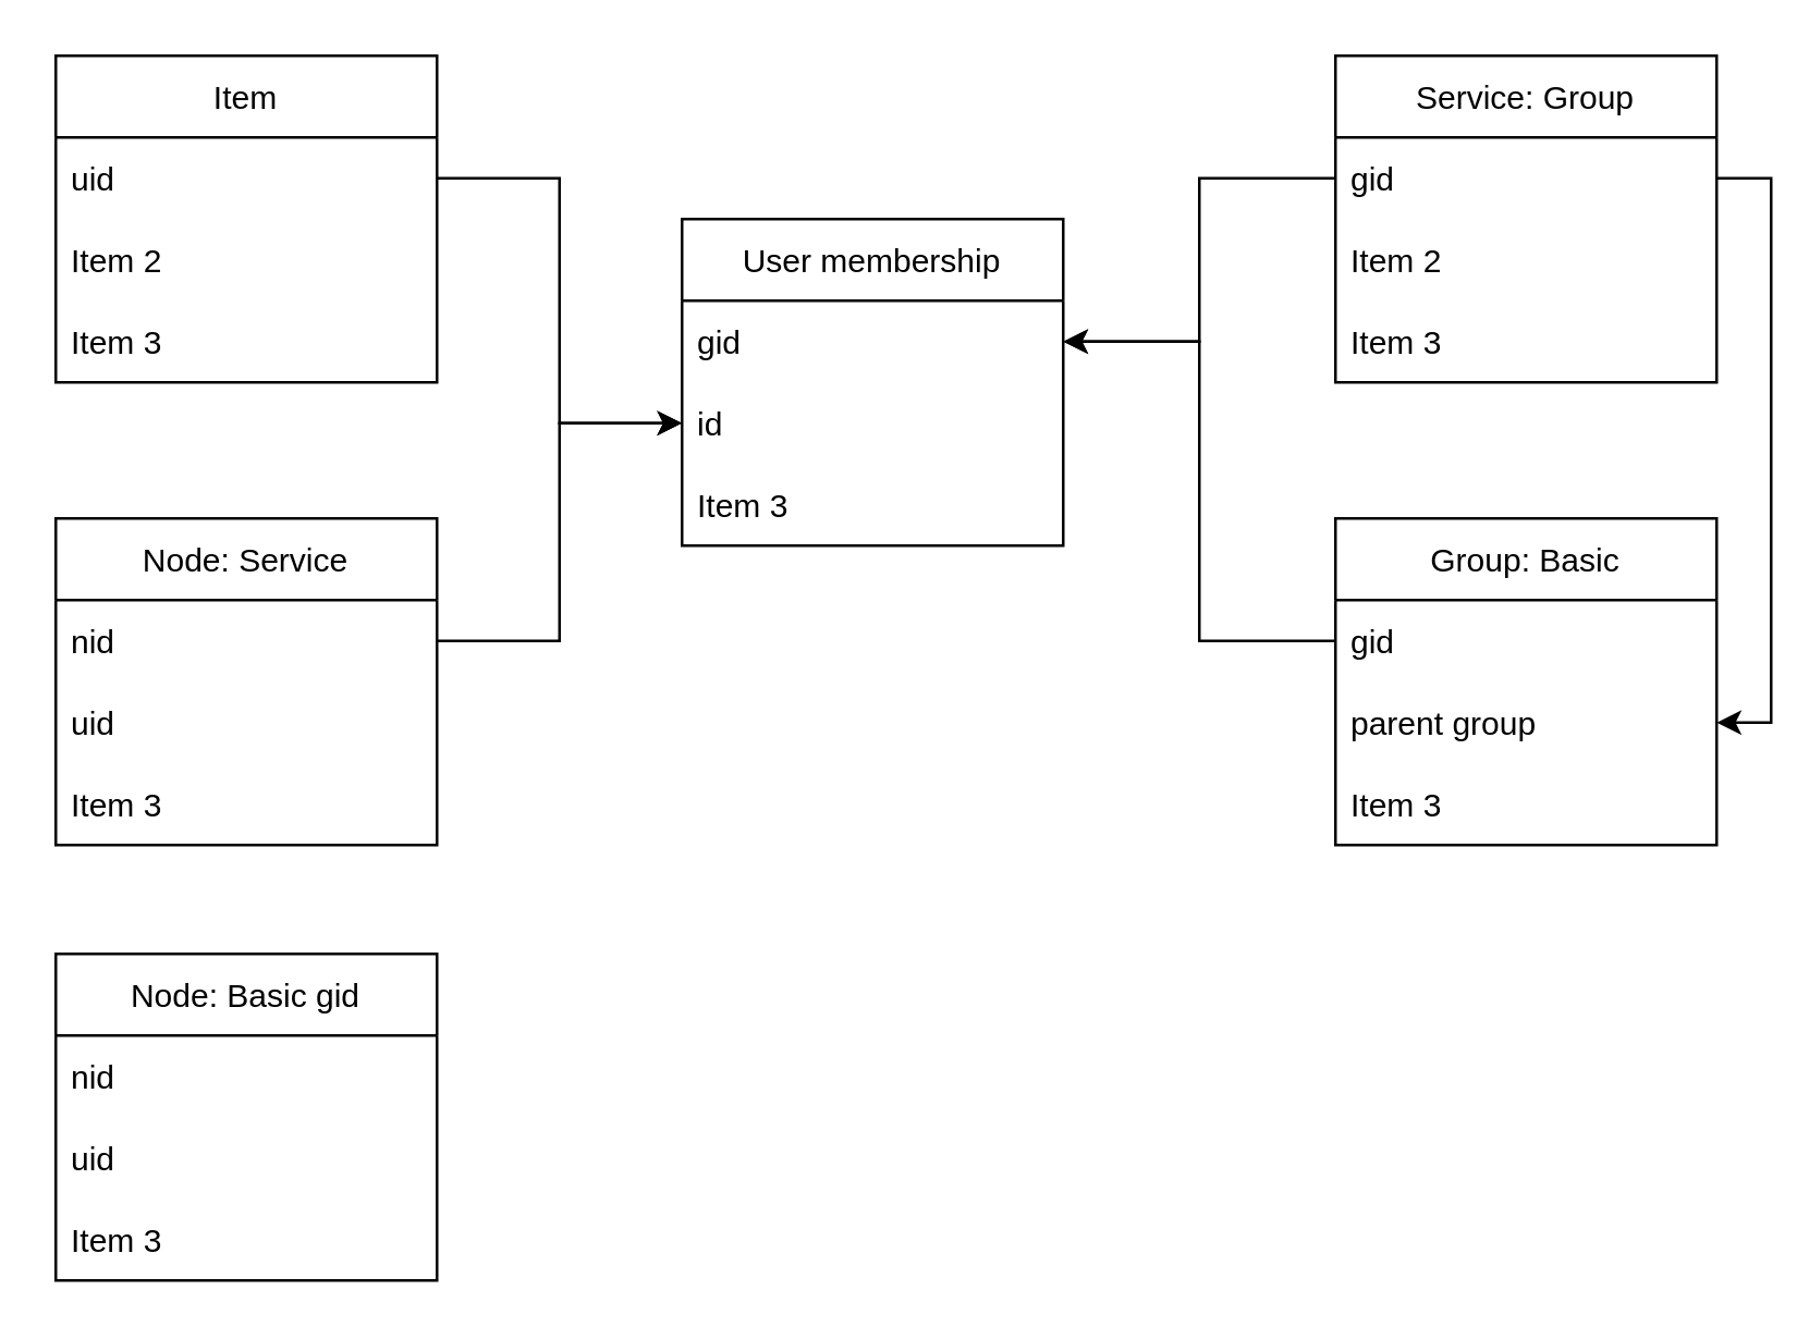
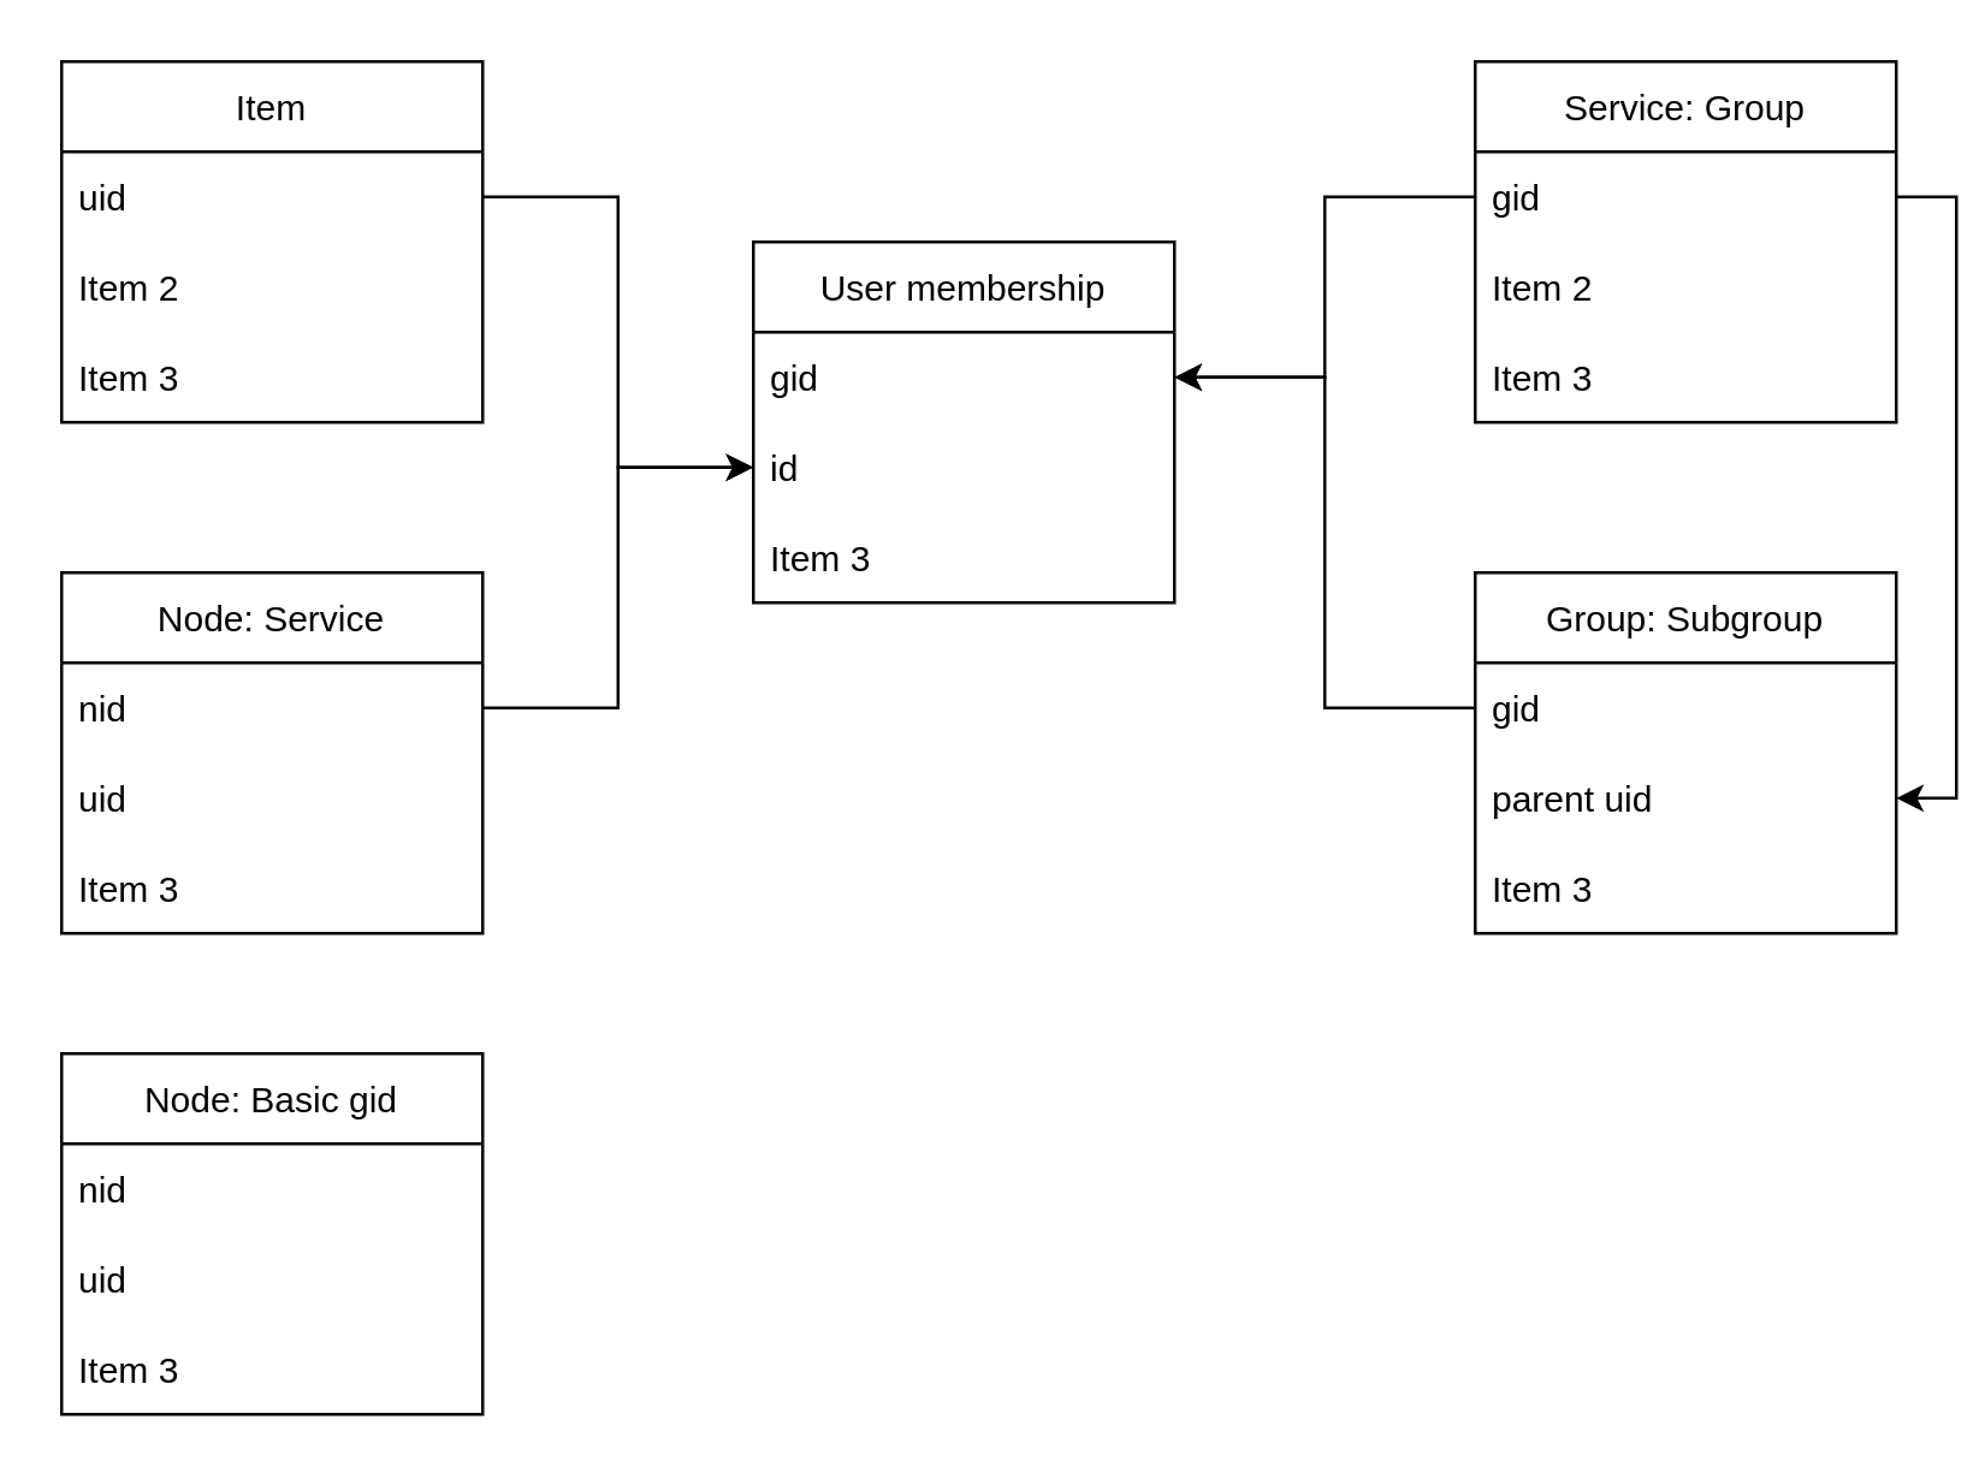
- <mxCell id="6" value="Group: Basic" style="swimlane;fontStyle=0;childLayout=stackLayout;horizontal=1;startSize=30;horizontalStack=0;resizeParent=1;resizeParentMax=0;resizeLast=0;collapsible=1;marginBottom=0;" vertex="1" parent="1"><mxGeometry x="490" y="190" width="140" height="120" as="geometry" /></mxCell>
+ <mxCell id="6" value="Group: Subgroup" style="swimlane;fontStyle=0;childLayout=stackLayout;horizontal=1;startSize=30;horizontalStack=0;resizeParent=1;resizeParentMax=0;resizeLast=0;collapsible=1;marginBottom=0;" vertex="1" parent="1"><mxGeometry x="490" y="190" width="140" height="120" as="geometry" /></mxCell>
- <mxCell id="8" value="parent group" style="text;strokeColor=none;fillColor=none;align=left;verticalAlign=middle;spacingLeft=4;spacingRight=4;overflow=hidden;points=[[0,0.5],[1,0.5]];portConstraint=eastwest;rotatable=0;" vertex="1" parent="6"><mxGeometry y="60" width="140" height="30" as="geometry" /></mxCell>
+ <mxCell id="8" value="parent uid" style="text;strokeColor=none;fillColor=none;align=left;verticalAlign=middle;spacingLeft=4;spacingRight=4;overflow=hidden;points=[[0,0.5],[1,0.5]];portConstraint=eastwest;rotatable=0;" vertex="1" parent="6"><mxGeometry y="60" width="140" height="30" as="geometry" /></mxCell>
